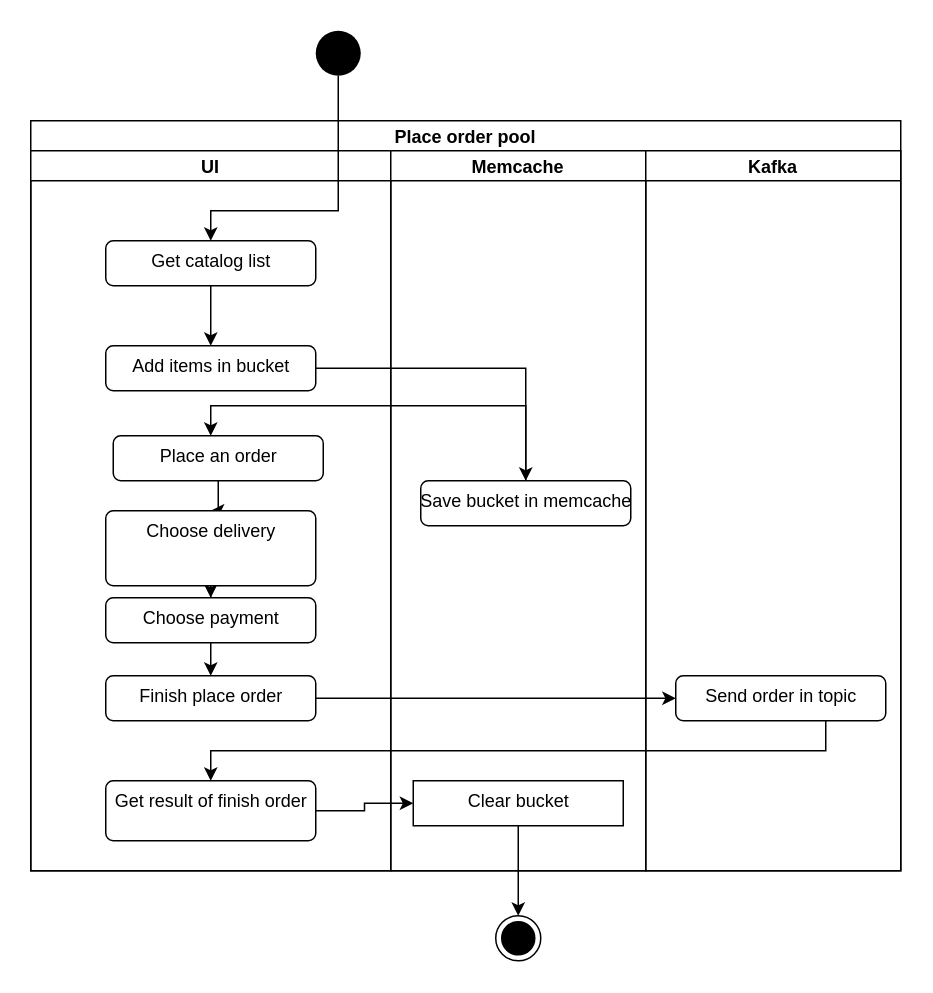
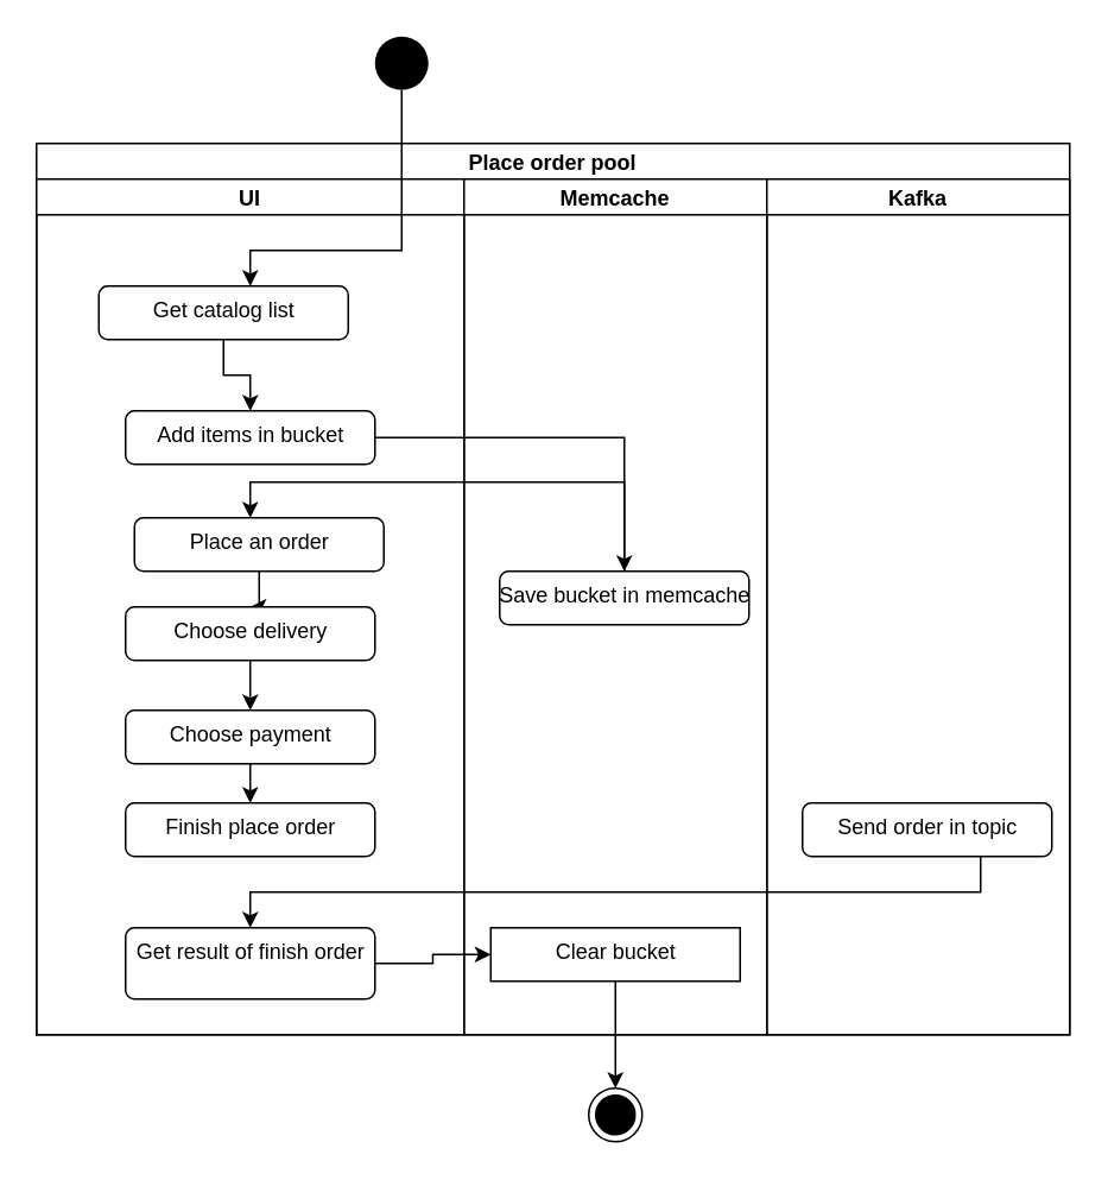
- <mxCell id="5" value="Get catalog list" style="html=1;align=center;verticalAlign=top;rounded=1;absoluteArcSize=1;arcSize=10;dashed=0;" vertex="1" parent="3"><mxGeometry x="50" y="60" width="140" height="30" as="geometry" /></mxCell>
+ <mxCell id="5" value="Get catalog list" style="html=1;align=center;verticalAlign=top;rounded=1;absoluteArcSize=1;arcSize=10;dashed=0;" vertex="1" parent="3"><mxGeometry x="35" y="60" width="140" height="30" as="geometry" /></mxCell>
- <mxCell id="10" value="Choose delivery" style="html=1;align=center;verticalAlign=top;rounded=1;absoluteArcSize=1;arcSize=10;dashed=0;fillColor=rgb(255, 255, 255);strokeColor=rgb(0, 0, 0);fontColor=rgb(0, 0, 0);" vertex="1" parent="3"><mxGeometry x="50" y="240" width="140" height="50" as="geometry" /></mxCell>
+ <mxCell id="10" value="Choose delivery" style="html=1;align=center;verticalAlign=top;rounded=1;absoluteArcSize=1;arcSize=10;dashed=0;fillColor=rgb(255, 255, 255);strokeColor=rgb(0, 0, 0);fontColor=rgb(0, 0, 0);" vertex="1" parent="3"><mxGeometry x="50" y="240" width="140" height="30" as="geometry" /></mxCell>
- <mxCell id="17" value="" style="edgeStyle=orthogonalEdgeStyle;rounded=0;orthogonalLoop=1;jettySize=auto;html=1;" edge="1" parent="2" source="12" target="23"><mxGeometry relative="1" as="geometry" /></mxCell>
